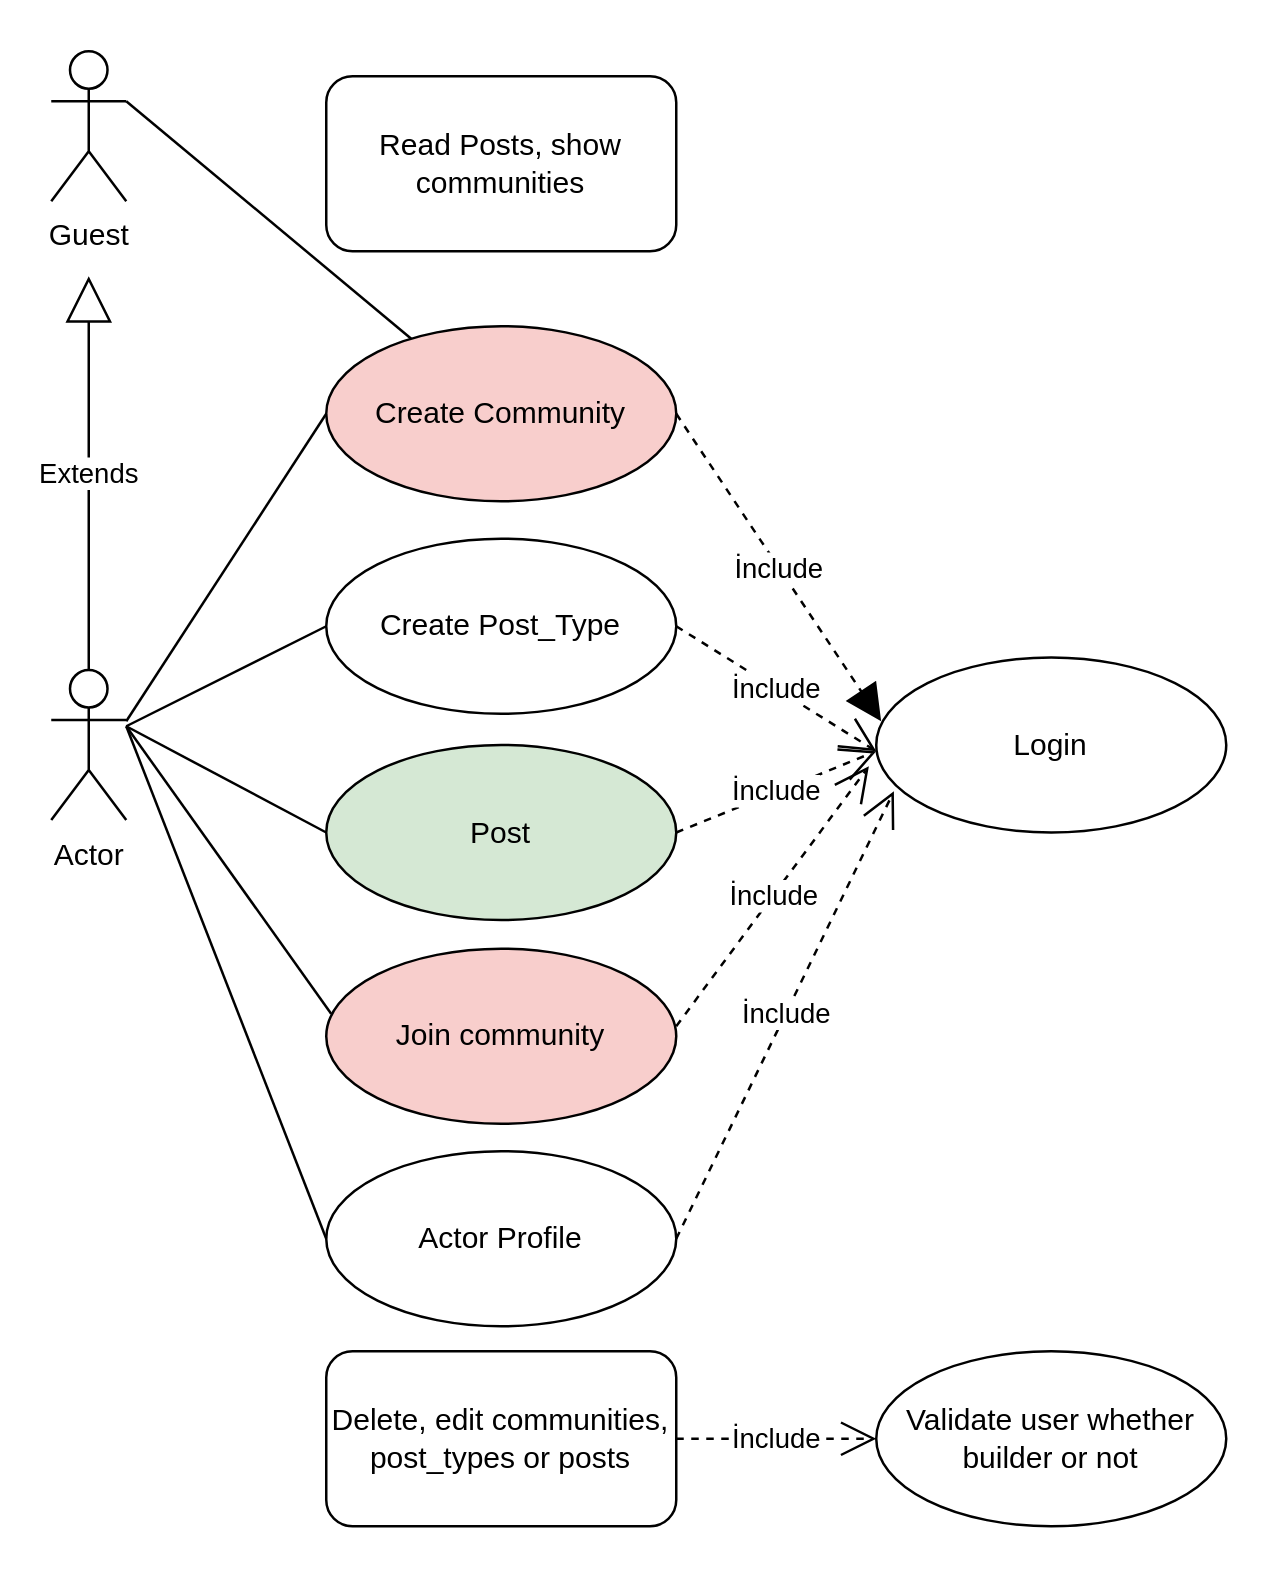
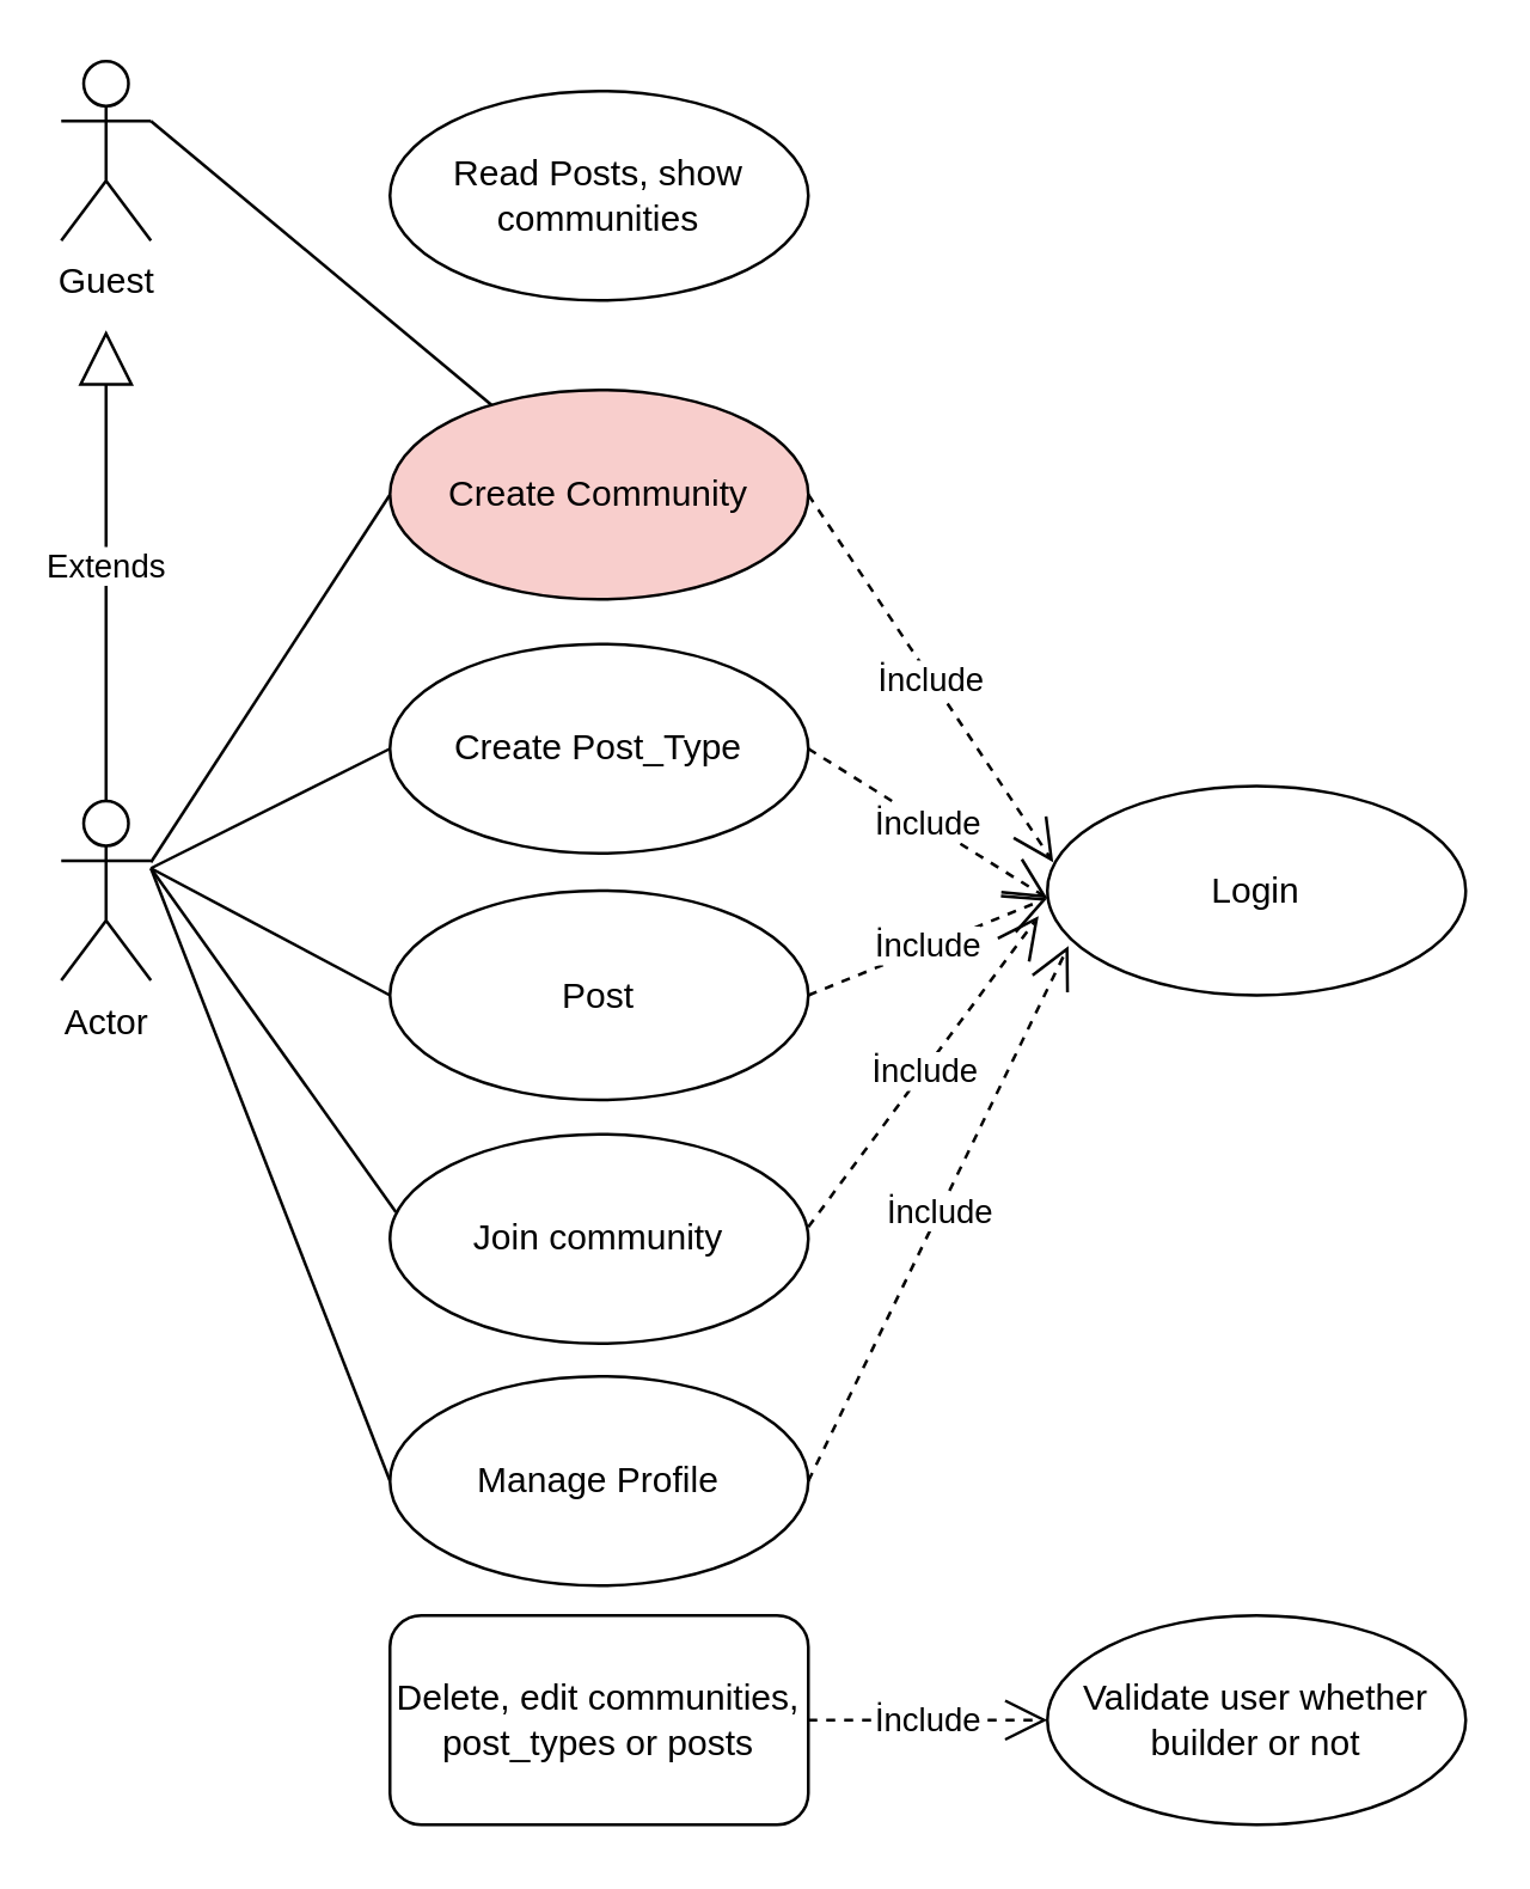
- <mxCell id="10" value="Read Posts, show communities" style="whiteSpace=wrap;html=1;rounded=1;" vertex="1" parent="1"><mxGeometry x="130" y="30" width="140" height="70" as="geometry" /></mxCell>
+ <mxCell id="10" value="Read Posts, show communities" style="ellipse;whiteSpace=wrap;html=1;" vertex="1" parent="1"><mxGeometry x="130" y="30" width="140" height="70" as="geometry" /></mxCell>
- <mxCell id="18" value="İnclude" style="endArrow=block;endSize=12;dashed=1;html=1;exitX=1;exitY=0.5;exitDx=0;exitDy=0;entryX=0.014;entryY=0.364;entryDx=0;entryDy=0;entryPerimeter=0;" edge="1" parent="1" source="3" target="17"><mxGeometry width="160" relative="1" as="geometry"><mxPoint x="370" y="140" as="sourcePoint" /><mxPoint x="530" y="140" as="targetPoint" /></mxGeometry></mxCell>
+ <mxCell id="18" value="İnclude" style="endArrow=open;endSize=12;dashed=1;html=1;exitX=1;exitY=0.5;exitDx=0;exitDy=0;entryX=0.014;entryY=0.364;entryDx=0;entryDy=0;entryPerimeter=0;" edge="1" parent="1" source="3" target="17"><mxGeometry width="160" relative="1" as="geometry"><mxPoint x="370" y="140" as="sourcePoint" /><mxPoint x="530" y="140" as="targetPoint" /></mxGeometry></mxCell>
- <mxCell id="5" value="Post" style="ellipse;whiteSpace=wrap;html=1;fillColor=#d5e8d4;" vertex="1" parent="1"><mxGeometry x="130" y="297.5" width="140" height="70" as="geometry" /></mxCell>
+ <mxCell id="5" value="Post" style="ellipse;whiteSpace=wrap;html=1;" vertex="1" parent="1"><mxGeometry x="130" y="297.5" width="140" height="70" as="geometry" /></mxCell>
- <mxCell id="6" value="Join community" style="ellipse;whiteSpace=wrap;html=1;fillColor=#f8cecc;" vertex="1" parent="1"><mxGeometry x="130" y="379" width="140" height="70" as="geometry" /></mxCell>
+ <mxCell id="6" value="Join community" style="ellipse;whiteSpace=wrap;html=1;" vertex="1" parent="1"><mxGeometry x="130" y="379" width="140" height="70" as="geometry" /></mxCell>
- <mxCell id="7" value="Actor Profile" style="ellipse;whiteSpace=wrap;html=1;" vertex="1" parent="1"><mxGeometry x="130" y="460" width="140" height="70" as="geometry" /></mxCell>
+ <mxCell id="7" value="Manage Profile" style="ellipse;whiteSpace=wrap;html=1;" vertex="1" parent="1"><mxGeometry x="130" y="460" width="140" height="70" as="geometry" /></mxCell>
